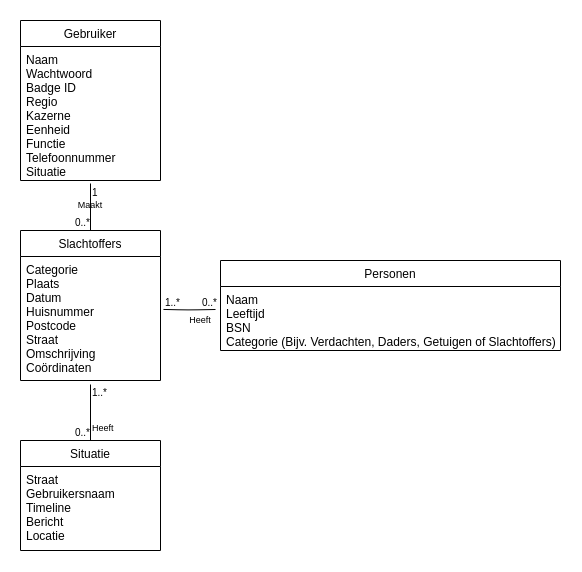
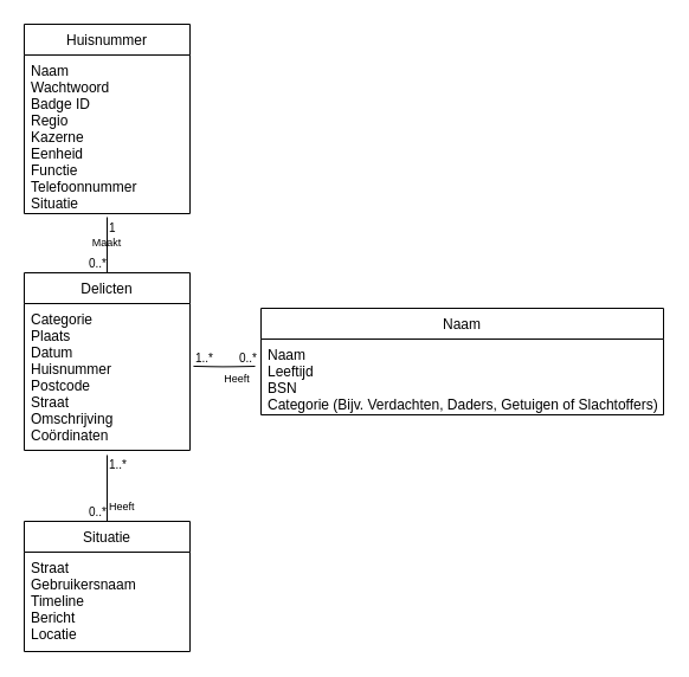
- <mxCell id="4" value="Gebruiker" style="swimlane;fontStyle=0;childLayout=stackLayout;horizontal=1;startSize=26;fillColor=none;horizontalStack=0;resizeParent=1;resizeParentMax=0;resizeLast=0;collapsible=1;marginBottom=0;" vertex="1" parent="1"><mxGeometry x="20" y="20" width="140" height="160" as="geometry" /></mxCell>
+ <mxCell id="4" value="Huisnummer" style="swimlane;fontStyle=0;childLayout=stackLayout;horizontal=1;startSize=26;fillColor=none;horizontalStack=0;resizeParent=1;resizeParentMax=0;resizeLast=0;collapsible=1;marginBottom=0;" vertex="1" parent="1"><mxGeometry x="20" y="20" width="140" height="160" as="geometry" /></mxCell>
- <mxCell id="6" value="Slachtoffers" style="swimlane;fontStyle=0;childLayout=stackLayout;horizontal=1;startSize=26;fillColor=none;horizontalStack=0;resizeParent=1;resizeParentMax=0;resizeLast=0;collapsible=1;marginBottom=0;" vertex="1" parent="1"><mxGeometry x="20" y="230" width="140" height="150" as="geometry" /></mxCell>
+ <mxCell id="6" value="Delicten" style="swimlane;fontStyle=0;childLayout=stackLayout;horizontal=1;startSize=26;fillColor=none;horizontalStack=0;resizeParent=1;resizeParentMax=0;resizeLast=0;collapsible=1;marginBottom=0;" vertex="1" parent="1"><mxGeometry x="20" y="230" width="140" height="150" as="geometry" /></mxCell>
- <mxCell id="2" value="Personen" style="swimlane;fontStyle=0;childLayout=stackLayout;horizontal=1;startSize=26;fillColor=none;horizontalStack=0;resizeParent=1;resizeParentMax=0;resizeLast=0;collapsible=1;marginBottom=0;" vertex="1" parent="1"><mxGeometry x="220" y="260" width="340" height="90" as="geometry" /></mxCell>
+ <mxCell id="2" value="Naam" style="swimlane;fontStyle=0;childLayout=stackLayout;horizontal=1;startSize=26;fillColor=none;horizontalStack=0;resizeParent=1;resizeParentMax=0;resizeLast=0;collapsible=1;marginBottom=0;" vertex="1" parent="1"><mxGeometry x="220" y="260" width="340" height="90" as="geometry" /></mxCell>
